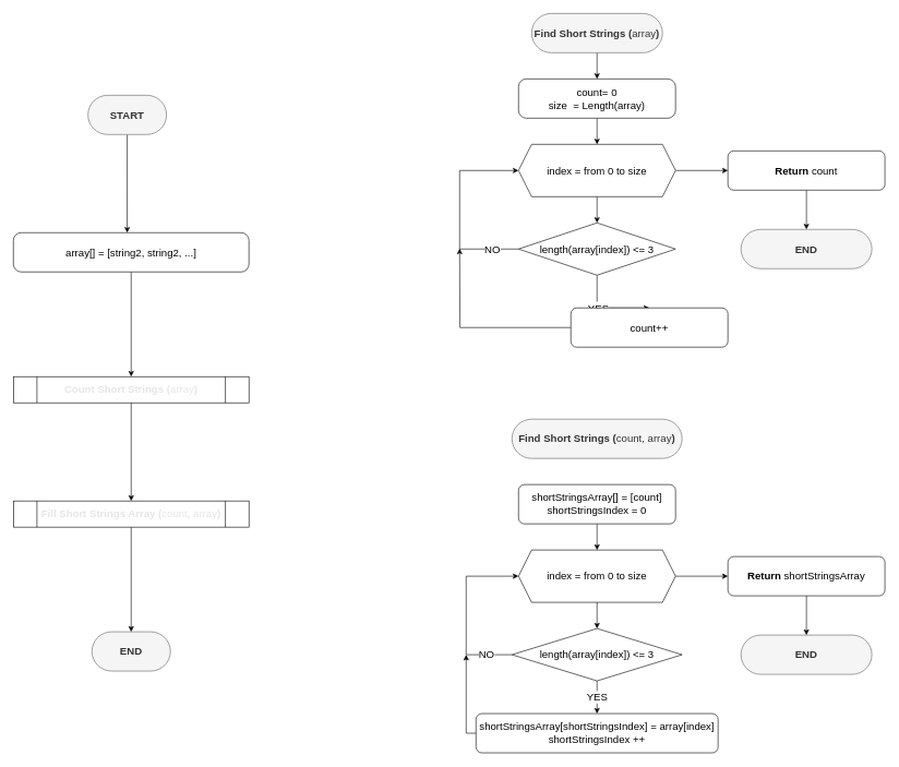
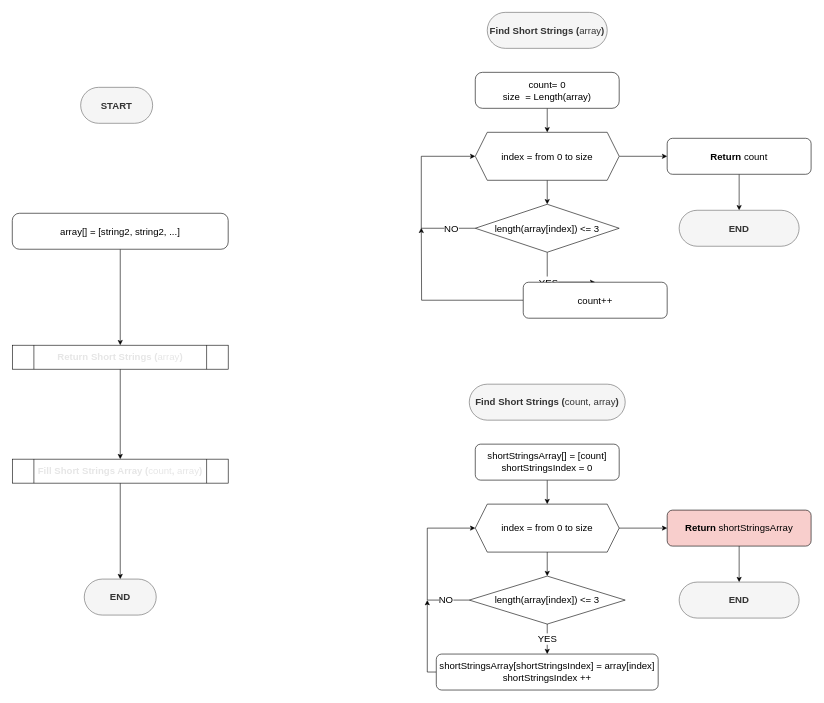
- <mxCell id="15" value="" style="edgeStyle=orthogonalEdgeStyle;rounded=0;orthogonalLoop=1;jettySize=auto;html=1;fontSize=16;" parent="1" source="16" target="3" edge="1"><mxGeometry relative="1" as="geometry" /></mxCell>
- <mxCell id="12" style="edgeStyle=none;html=1;entryX=0.483;entryY=0;entryDx=0;entryDy=0;entryPerimeter=0;labelBackgroundColor=none;fontFamily=Helvetica;fontSize=16;fontColor=#E6E6E6;" edge="1" parent="1" source="13" target="31"><mxGeometry relative="1" as="geometry" /></mxCell>
- <mxCell id="11" value="&lt;span style=&quot;font-size: 16px&quot;&gt;&lt;font style=&quot;font-size: 16px&quot;&gt;&lt;span style=&quot;font-size: 16px&quot;&gt;Count Short Strings&amp;nbsp;&lt;/span&gt;&lt;span style=&quot;font-size: 16px&quot;&gt;(&lt;/span&gt;&lt;span style=&quot;font-weight: normal&quot;&gt;array&lt;/span&gt;&lt;span style=&quot;font-size: 16px&quot;&gt;)&lt;/span&gt;&lt;/font&gt;&lt;/span&gt;" style="shape=process;whiteSpace=wrap;html=1;backgroundOutline=1;fontSize=16;fontFamily=Helvetica;labelBackgroundColor=none;fontColor=#E6E6E6;fontStyle=1" parent="1" vertex="1"><mxGeometry x="20" y="575" width="360" height="40" as="geometry" /></mxCell>
+ <mxCell id="11" value="&lt;span style=&quot;font-size: 16px&quot;&gt;&lt;font style=&quot;font-size: 16px&quot;&gt;&lt;span style=&quot;font-size: 16px&quot;&gt;Return Short Strings&amp;nbsp;&lt;/span&gt;&lt;span style=&quot;font-size: 16px&quot;&gt;(&lt;/span&gt;&lt;span style=&quot;font-weight: normal&quot;&gt;array&lt;/span&gt;&lt;span style=&quot;font-size: 16px&quot;&gt;)&lt;/span&gt;&lt;/font&gt;&lt;/span&gt;" style="shape=process;whiteSpace=wrap;html=1;backgroundOutline=1;fontSize=16;fontFamily=Helvetica;labelBackgroundColor=none;fontColor=#E6E6E6;fontStyle=1" parent="1" vertex="1"><mxGeometry x="20" y="575" width="360" height="40" as="geometry" /></mxCell>
- <mxCell id="33" value="&lt;font style=&quot;font-size: 16px;&quot;&gt;&lt;b style=&quot;font-size: 16px;&quot;&gt;Return&amp;nbsp;&lt;/b&gt;shortStringsArray&lt;br style=&quot;font-size: 16px;&quot;&gt;&lt;/font&gt;" style="rounded=1;whiteSpace=wrap;html=1;fontSize=16;" parent="1" vertex="1"><mxGeometry x="1112" y="850" width="240" height="60" as="geometry" /></mxCell>
+ <mxCell id="33" value="&lt;font style=&quot;font-size: 16px;&quot;&gt;&lt;b style=&quot;font-size: 16px;&quot;&gt;Return&amp;nbsp;&lt;/b&gt;shortStringsArray&lt;br style=&quot;font-size: 16px;&quot;&gt;&lt;/font&gt;" style="rounded=1;whiteSpace=wrap;html=1;fontSize=16;fillColor=#f8cecc;" parent="1" vertex="1"><mxGeometry x="1112" y="850" width="240" height="60" as="geometry" /></mxCell>
